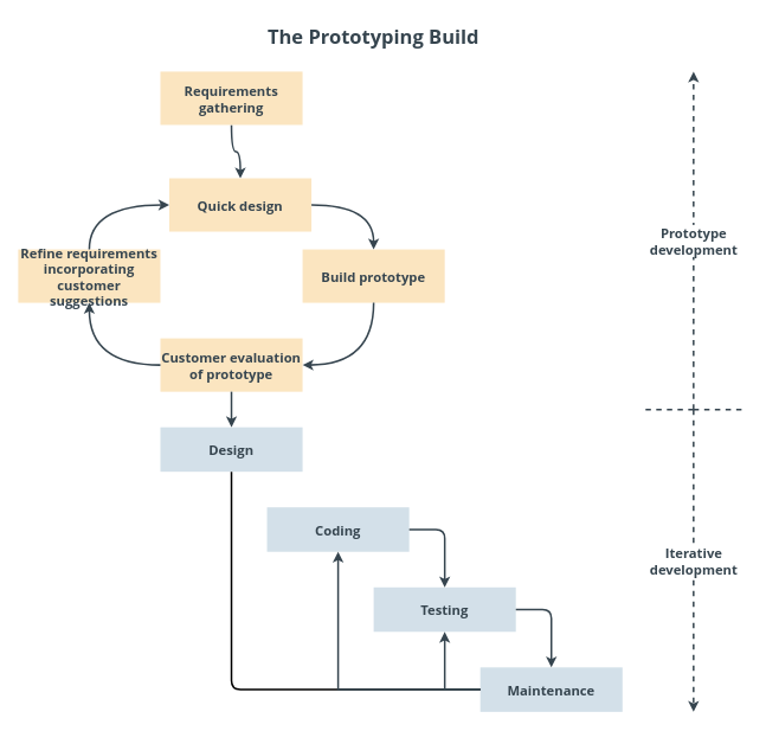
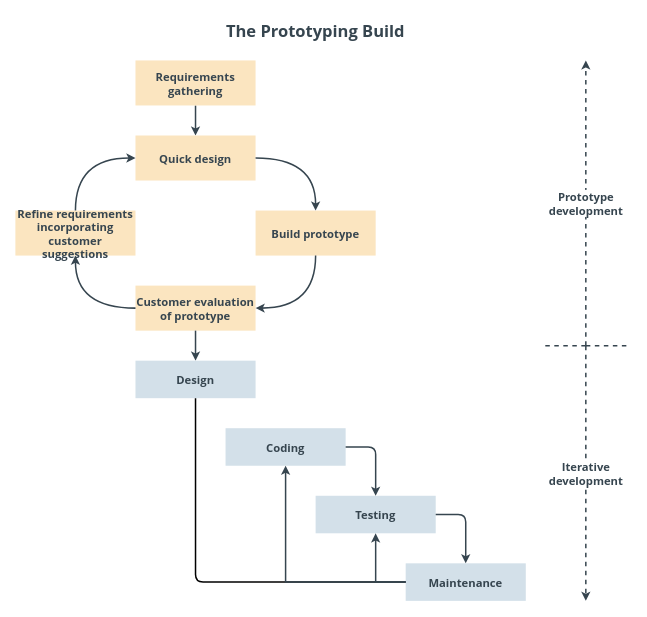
- <mxCell id="4" value="Quick design" style="rounded=0;whiteSpace=wrap;html=1;fontSize=15;glass=0;strokeWidth=1;shadow=0;sketch=0;strokeColor=none;fillColor=#FBE5C0;fontColor=#36454F;fontFamily=Open Sans;fontSource=https%3A%2F%2Ffonts.googleapis.com%2Fcss%3Ffamily%3DOpen%2BSans;fontStyle=1" vertex="1" parent="1"><mxGeometry x="190" y="200" width="160" height="60" as="geometry" /></mxCell>
+ <mxCell id="4" value="Quick design" style="rounded=0;whiteSpace=wrap;html=1;fontSize=15;glass=0;strokeWidth=1;shadow=0;sketch=0;strokeColor=none;fillColor=#FBE5C0;fontColor=#36454F;fontFamily=Open Sans;fontSource=https%3A%2F%2Ffonts.googleapis.com%2Fcss%3Ffamily%3DOpen%2BSans;fontStyle=1" vertex="1" parent="1"><mxGeometry x="180" y="180" width="160" height="60" as="geometry" /></mxCell>
